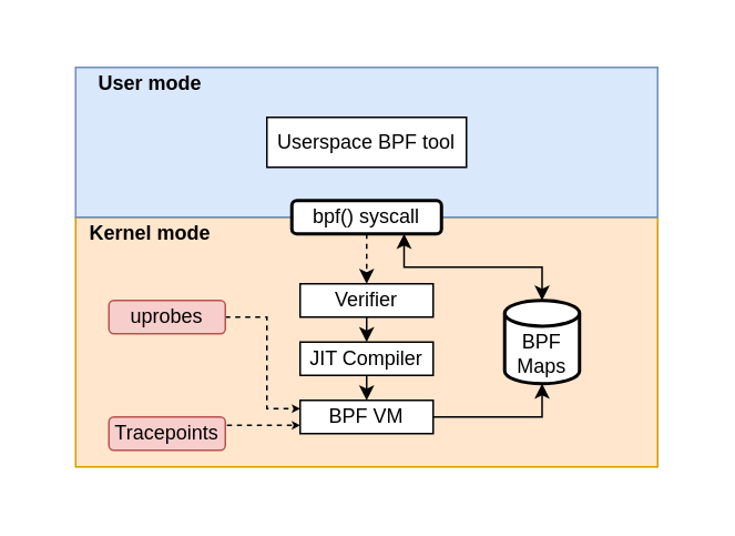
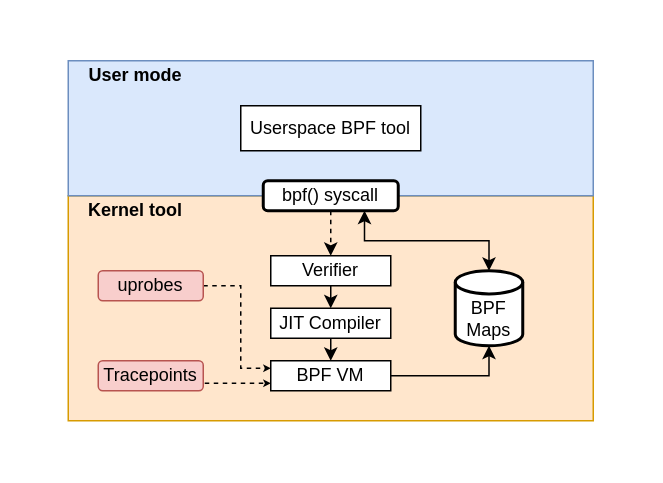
- <mxCell id="7" value="&lt;b&gt;Kernel mode&lt;/b&gt;" style="text;html=1;strokeColor=none;fillColor=none;align=center;verticalAlign=middle;whiteSpace=wrap;rounded=0;" vertex="1" parent="2"><mxGeometry x="25" y="110" width="90" height="20" as="geometry" /></mxCell>
+ <mxCell id="7" value="&lt;b&gt;Kernel tool&lt;/b&gt;" style="text;html=1;strokeColor=none;fillColor=none;align=center;verticalAlign=middle;whiteSpace=wrap;rounded=0;" vertex="1" parent="2"><mxGeometry x="25" y="110" width="90" height="20" as="geometry" /></mxCell>
- <mxCell id="20" value="Tracepoints" style="rounded=1;whiteSpace=wrap;html=1;strokeWidth=1;strokeColor=#b85450;fillColor=#f8cecc;" vertex="1" parent="2"><mxGeometry x="45" y="230" width="70" height="20" as="geometry" /></mxCell>
+ <mxCell id="20" value="Tracepoints" style="rounded=1;whiteSpace=wrap;html=1;strokeWidth=1;strokeColor=#b85450;fillColor=#f8cecc;" vertex="1" parent="2"><mxGeometry x="45" y="220" width="70" height="20" as="geometry" /></mxCell>
